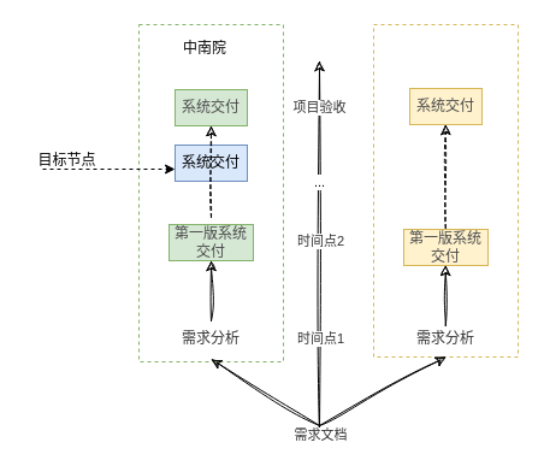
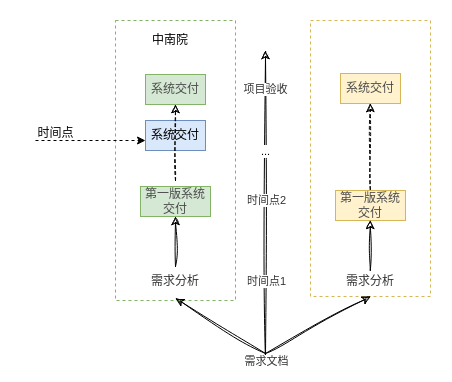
- <mxCell id="25" value="目标节点" style="text;html=1;align=center;verticalAlign=middle;resizable=0;points=[];autosize=1;strokeColor=none;fillColor=none;" vertex="1" parent="1"><mxGeometry x="20" y="118" width="70" height="30" as="geometry" /></mxCell>
+ <mxCell id="25" value="时间点" style="text;html=1;align=center;verticalAlign=middle;resizable=0;points=[];autosize=1;strokeColor=none;fillColor=none;" vertex="1" parent="1"><mxGeometry x="20" y="118" width="70" height="30" as="geometry" /></mxCell>
